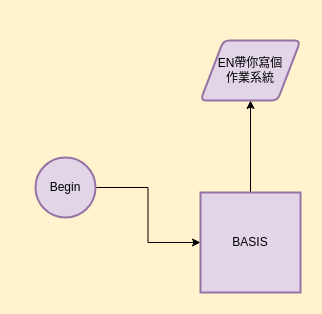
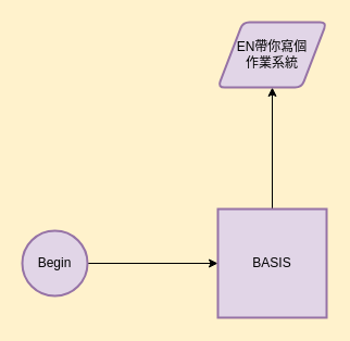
- <mxCell id="6" value="EN帶你寫個&lt;br&gt;作業系統" style="shape=parallelogram;html=1;strokeWidth=2;perimeter=parallelogramPerimeter;whiteSpace=wrap;rounded=1;arcSize=12;size=0.23;fillColor=#e1d5e7;strokeColor=#9673a6;" vertex="1" parent="1"><mxGeometry x="200" y="40" width="100" height="60" as="geometry" /></mxCell>
+ <mxCell id="6" value="EN帶你寫個&lt;br&gt;作業系統" style="shape=parallelogram;html=1;strokeWidth=2;perimeter=parallelogramPerimeter;whiteSpace=wrap;rounded=1;arcSize=12;size=0.23;fillColor=#e1d5e7;strokeColor=#9673a6;" vertex="1" parent="1"><mxGeometry x="200" y="20" width="100" height="60" as="geometry" /></mxCell>
- <mxCell id="3" value="Begin" style="strokeWidth=2;html=1;shape=mxgraph.flowchart.start_2;whiteSpace=wrap;fillColor=#e1d5e7;strokeColor=#9673a6;" vertex="1" parent="1"><mxGeometry x="35" y="157" width="60" height="60" as="geometry" /></mxCell>
+ <mxCell id="3" value="Begin" style="strokeWidth=2;html=1;shape=mxgraph.flowchart.start_2;whiteSpace=wrap;fillColor=#e1d5e7;strokeColor=#9673a6;" vertex="1" parent="1"><mxGeometry x="20" width="60" height="60" as="geometry" y="212" /></mxCell>
